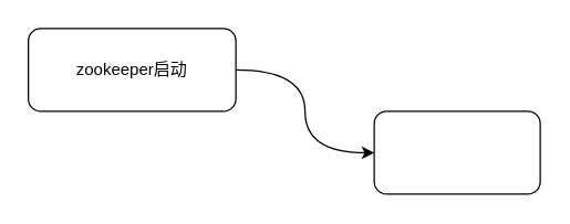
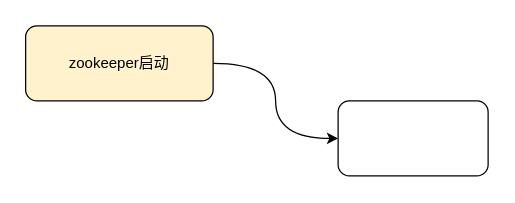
- <mxCell id="3" value="zookeeper启动" style="rounded=1;whiteSpace=wrap;html=1;" vertex="1" parent="1"><mxGeometry x="20" y="20" width="150" height="60" as="geometry" /></mxCell>
+ <mxCell id="3" value="zookeeper启动" style="rounded=1;whiteSpace=wrap;html=1;fillColor=#fff2cc;" vertex="1" parent="1"><mxGeometry x="20" y="20" width="150" height="60" as="geometry" /></mxCell>
